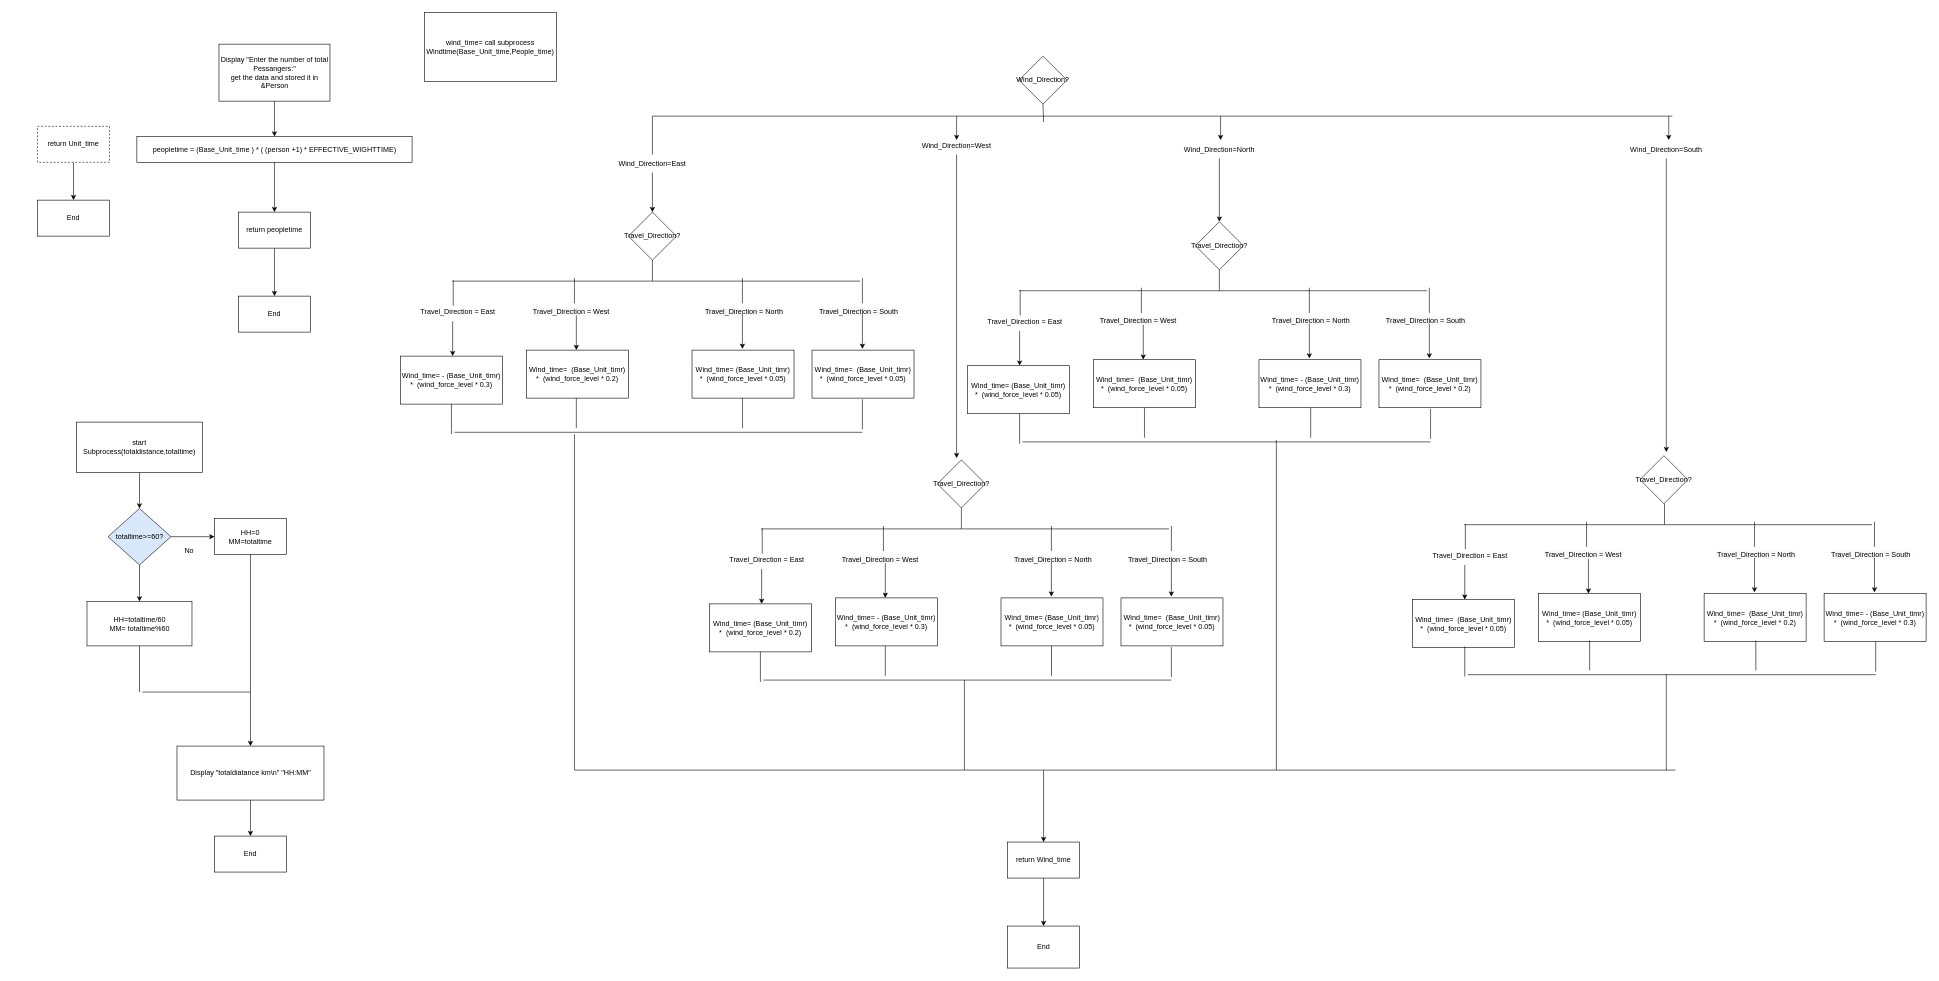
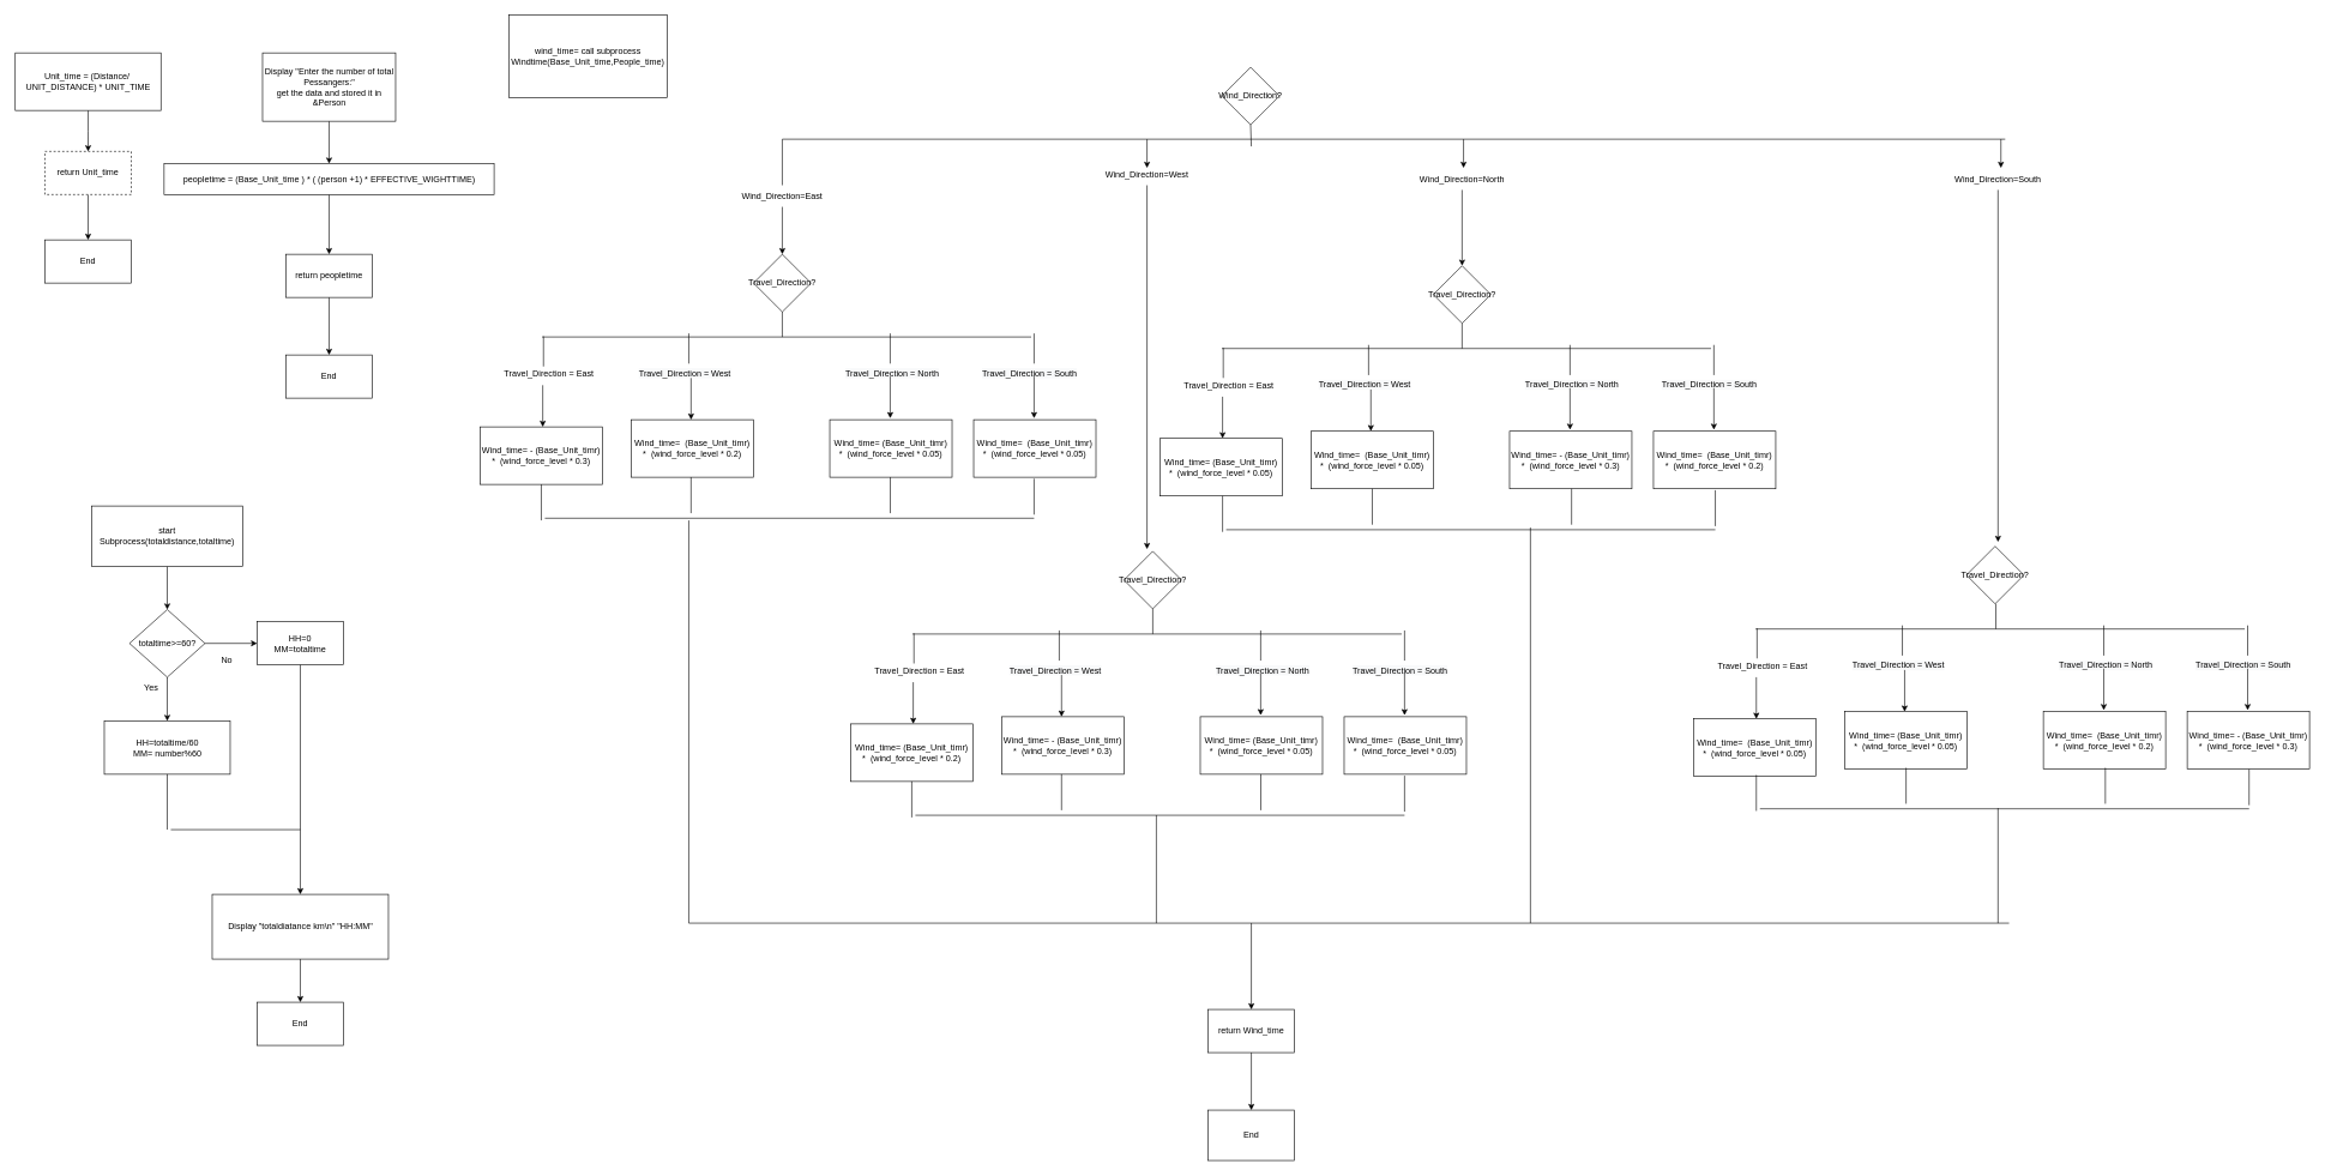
+ <mxCell id="3" value="Unit_time = (Distance/&amp;nbsp; UNIT_DISTANCE) * UNIT_TIME" style="whiteSpace=wrap;html=1;rounded=0;" vertex="1" parent="1"><mxGeometry x="20.75" y="73" width="202.5" height="80" as="geometry" /></mxCell>
+ <mxCell id="2" value="" style="edgeStyle=orthogonalEdgeStyle;rounded=0;orthogonalLoop=1;jettySize=auto;html=1;" edge="1" parent="1" source="3" target="5"><mxGeometry relative="1" as="geometry" /></mxCell>
- <mxCell id="139" value="&lt;span&gt;totaltime&amp;gt;=60?&lt;/span&gt;" style="rhombus;whiteSpace=wrap;html=1;rounded=0;fillColor=#dae8fc;" vertex="1" parent="1"><mxGeometry x="179.5" y="847" width="105" height="94" as="geometry" /></mxCell>
+ <mxCell id="139" value="&lt;span&gt;totaltime&amp;gt;=60?&lt;/span&gt;" style="rhombus;whiteSpace=wrap;html=1;rounded=0;" vertex="1" parent="1"><mxGeometry x="179.5" y="847" width="105" height="94" as="geometry" /></mxCell>
+ <mxCell id="149" value="Yes" style="text;html=1;strokeColor=none;fillColor=none;align=center;verticalAlign=middle;whiteSpace=wrap;rounded=0;" vertex="1" parent="1"><mxGeometry x="179.5" y="941" width="60" height="30" as="geometry" /></mxCell>
- <mxCell id="140" value="HH=totaltime/60&lt;br&gt;MM= totaltime%60" style="whiteSpace=wrap;html=1;rounded=0;" vertex="1" parent="1"><mxGeometry x="144.5" y="1002" width="175" height="74" as="geometry" /></mxCell>
+ <mxCell id="140" value="HH=totaltime/60&lt;br&gt;MM= number%60" style="whiteSpace=wrap;html=1;rounded=0;" vertex="1" parent="1"><mxGeometry x="144.5" y="1002" width="175" height="74" as="geometry" /></mxCell>
